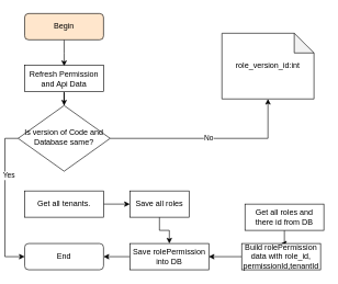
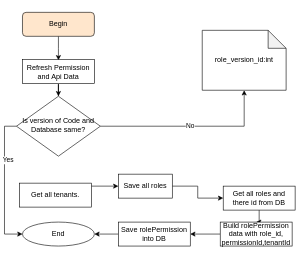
- <mxCell id="11" value="Get all tenants." style="rounded=0;whiteSpace=wrap;html=1;" vertex="1" parent="1"><mxGeometry x="30" y="290" width="120" height="40" as="geometry" /></mxCell>
+ <mxCell id="11" value="Get all tenants." style="rounded=0;whiteSpace=wrap;html=1;" vertex="1" parent="1"><mxGeometry x="25" y="305" width="120" height="40" as="geometry" /></mxCell>
- <mxCell id="12" value="" style="edgeStyle=orthogonalEdgeStyle;rounded=0;orthogonalLoop=1;jettySize=auto;html=1;" edge="1" parent="1" source="13" target="19"><mxGeometry relative="1" as="geometry" /></mxCell>
+ <mxCell id="12" value="" style="edgeStyle=orthogonalEdgeStyle;rounded=0;orthogonalLoop=1;jettySize=auto;html=1;" edge="1" parent="1" source="13" target="15"><mxGeometry relative="1" as="geometry" /></mxCell>
- <mxCell id="20" value="End" style="rounded=1;whiteSpace=wrap;html=1;fontSize=12;glass=0;strokeWidth=1;shadow=0;" vertex="1" parent="1"><mxGeometry x="30" y="370" width="120" height="40" as="geometry" /></mxCell>
+ <mxCell id="20" value="End" style="ellipse;whiteSpace=wrap;html=1;fontSize=12;glass=0;strokeWidth=1;shadow=0;" vertex="1" parent="1"><mxGeometry x="30" y="370" width="120" height="40" as="geometry" /></mxCell>
